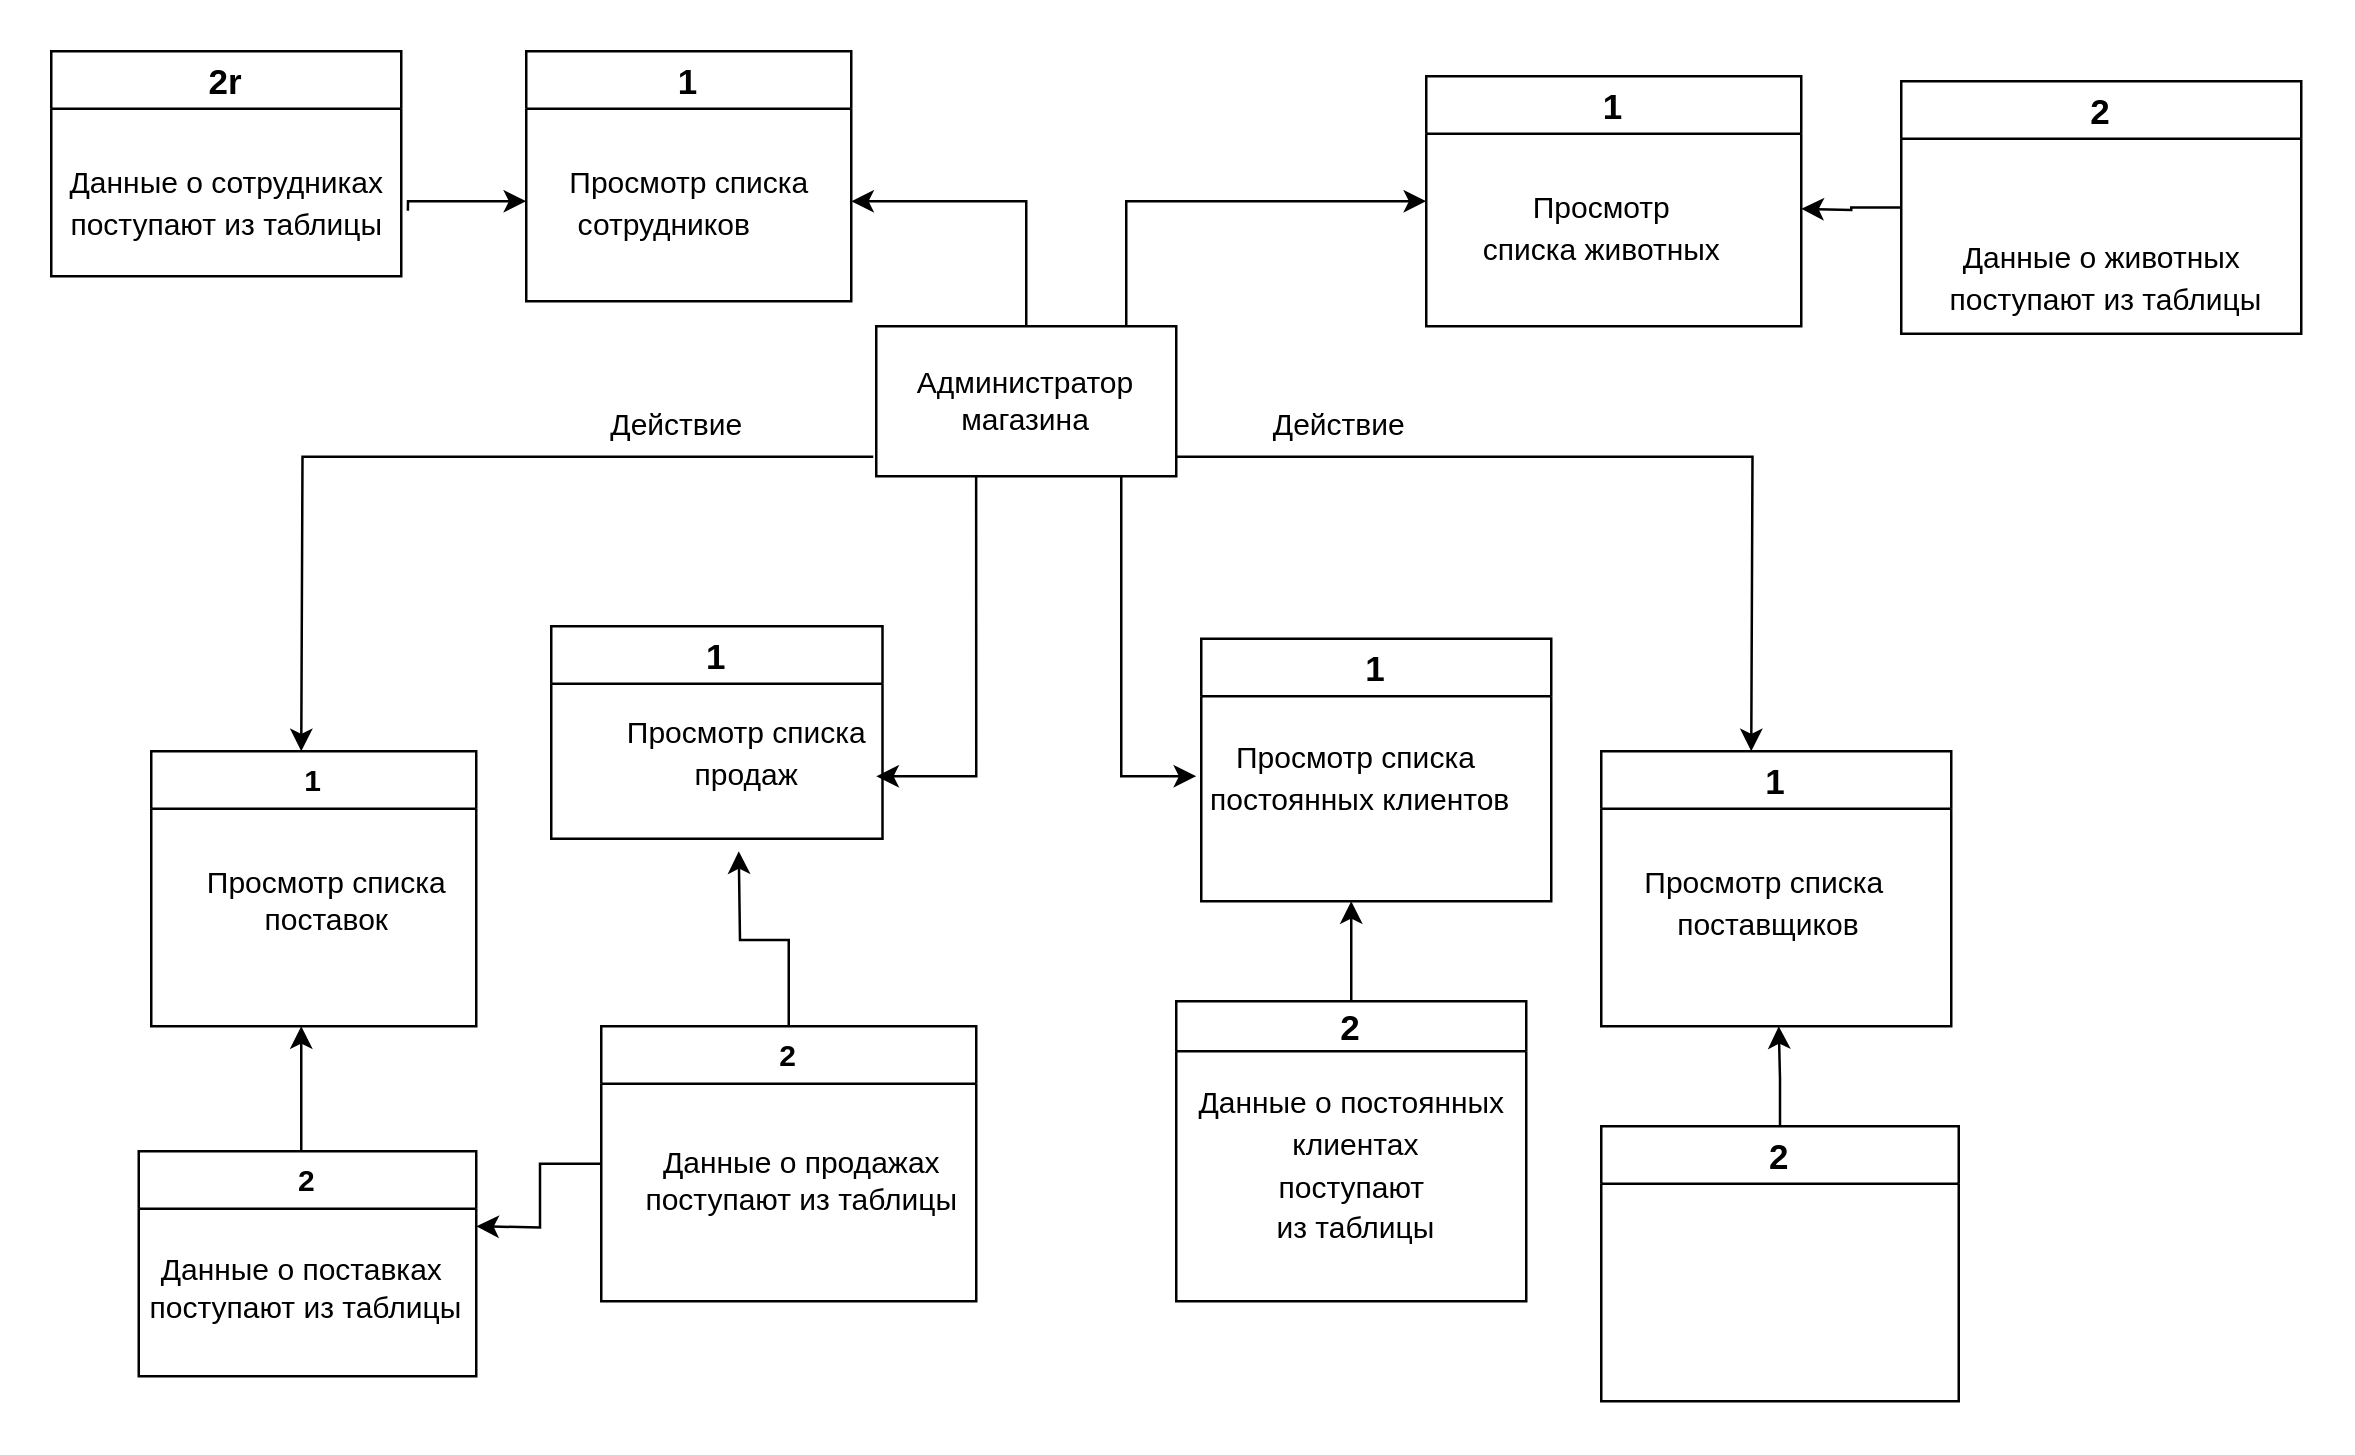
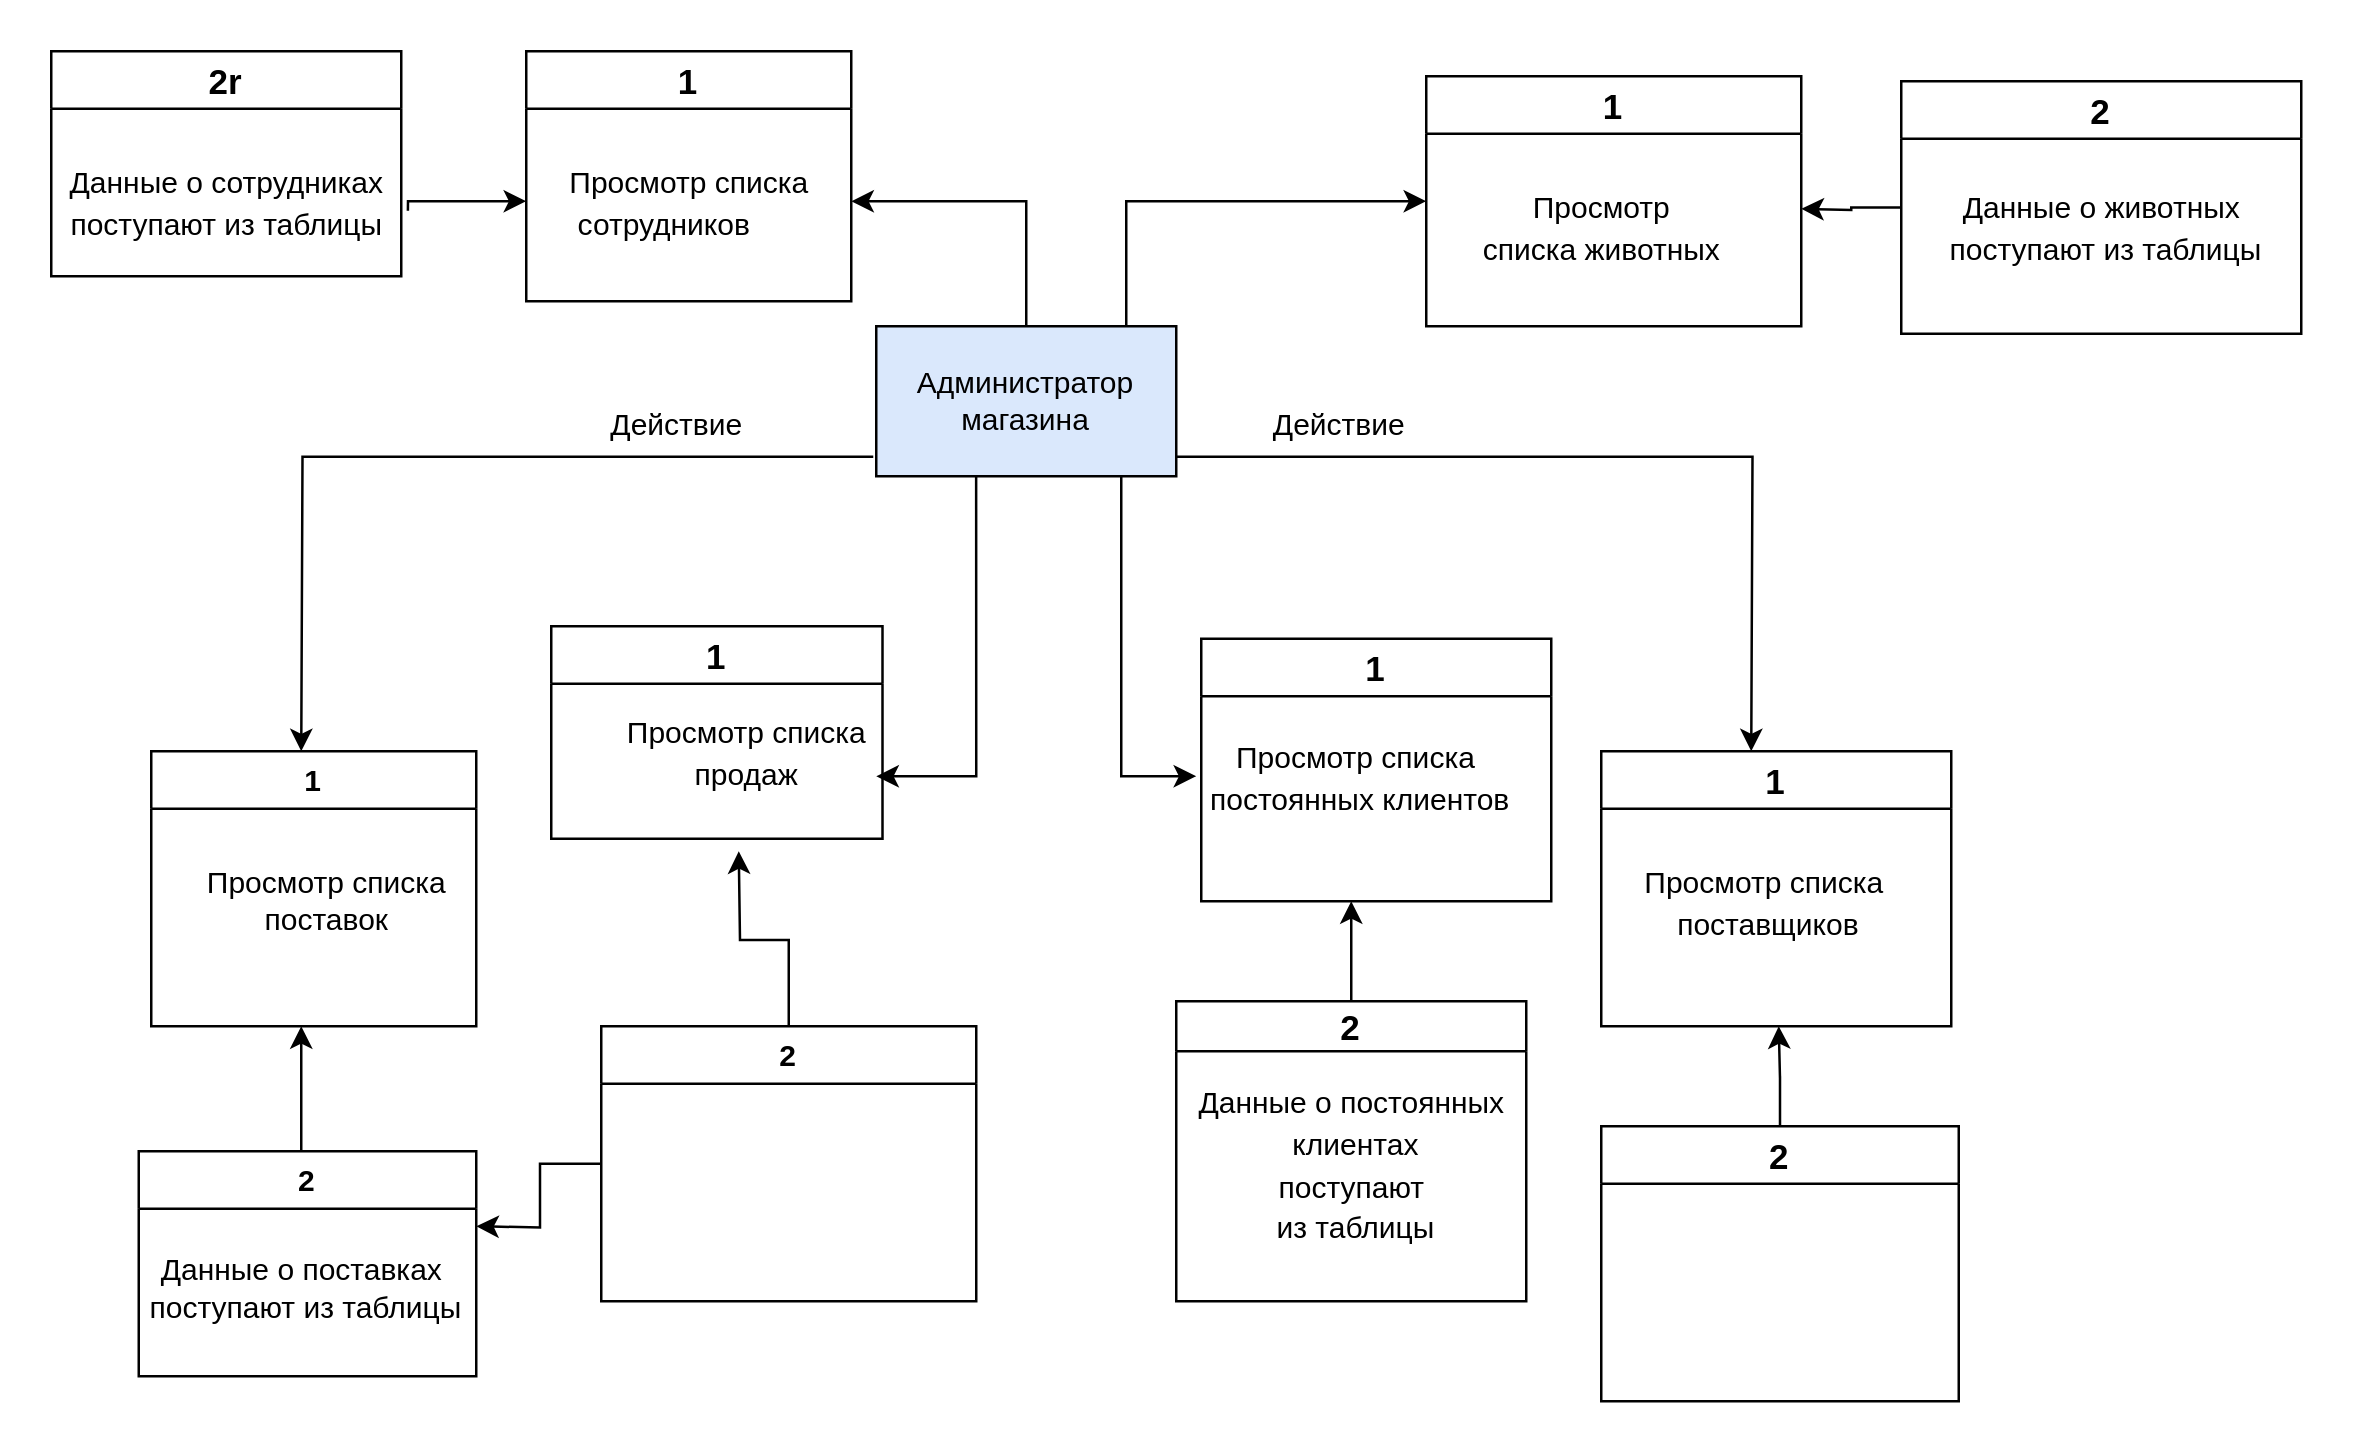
- <mxCell id="15" value="&lt;span style=&quot;font-size: 12px;&quot;&gt;Данные о животных&lt;br&gt;&amp;nbsp;поступают из таблицы&lt;/span&gt;" style="text;html=1;align=center;verticalAlign=middle;resizable=0;points=[];autosize=1;strokeColor=none;fillColor=none;fontSize=14;" vertex="1" parent="14"><mxGeometry x="10" y="58" width="140" height="40" as="geometry" /></mxCell>
+ <mxCell id="15" value="&lt;span style=&quot;font-size: 12px;&quot;&gt;Данные о животных&lt;br&gt;&amp;nbsp;поступают из таблицы&lt;/span&gt;" style="text;html=1;align=center;verticalAlign=middle;resizable=0;points=[];autosize=1;strokeColor=none;fillColor=none;fontSize=14;" vertex="1" parent="14"><mxGeometry x="10" y="38" width="140" height="40" as="geometry" /></mxCell>
- <mxCell id="8" value="Администратор магазина" style="rounded=0;whiteSpace=wrap;html=1;" vertex="1" parent="1"><mxGeometry x="350" y="130" width="120" height="60" as="geometry" /></mxCell>
+ <mxCell id="8" value="Администратор магазина" style="rounded=0;whiteSpace=wrap;html=1;fillColor=#dae8fc;" vertex="1" parent="1"><mxGeometry x="350" y="130" width="120" height="60" as="geometry" /></mxCell>
- <mxCell id="37" value="&lt;br style=&quot;&quot;&gt;&lt;span style=&quot;&quot;&gt;Данные о продажах &lt;br&gt;поступают из таблицы&lt;/span&gt;" style="text;html=1;align=center;verticalAlign=middle;resizable=0;points=[];autosize=1;strokeColor=none;fillColor=none;fontSize=12;" vertex="1" parent="36"><mxGeometry x="10" y="30" width="140" height="50" as="geometry" /></mxCell>
